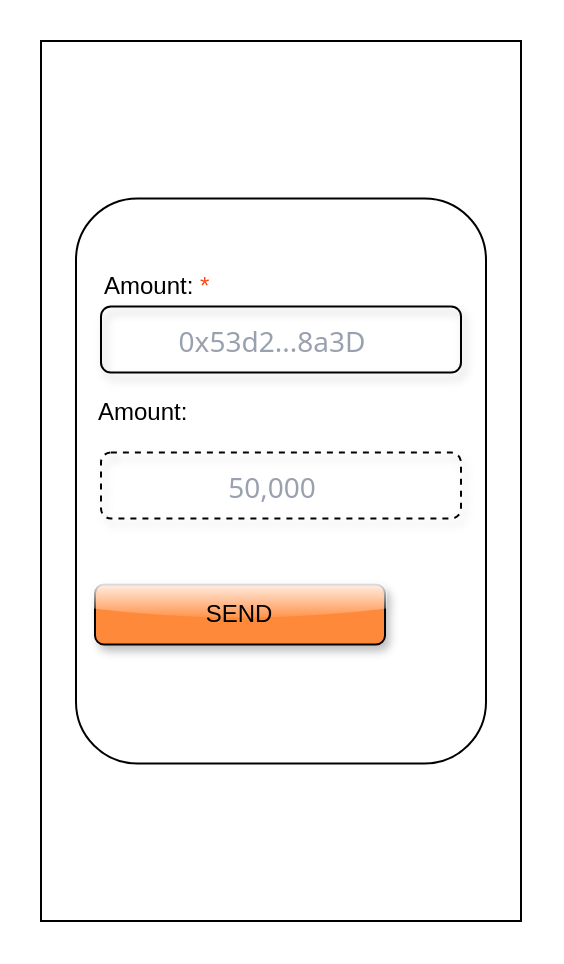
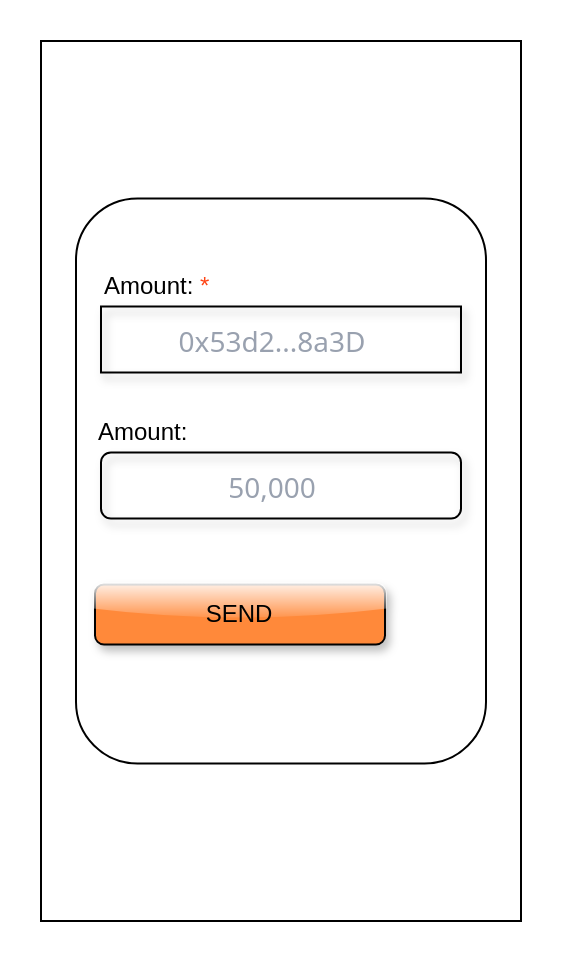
- <mxCell id="5" value="&lt;div style=&quot;box-sizing: border-box; border: 0px solid; margin: 0px; padding: 0px; flex: 1 1 0%; scrollbar-width: none; color: rgb(255, 255, 255); font-family: ui-sans-serif, system-ui, sans-serif, &amp;quot;Apple Color Emoji&amp;quot;, &amp;quot;Segoe UI Emoji&amp;quot;, &amp;quot;Segoe UI Symbol&amp;quot;, &amp;quot;Noto Color Emoji&amp;quot;; font-size: medium; text-align: start;&quot; class=&quot;flex-1&quot;&gt;&lt;div style=&quot;box-sizing: border-box; border: 0px solid; margin: 2px 0px 0px; padding: 0px; display: flex; gap: 8px; font-size: 14px; line-height: 1.429; color: oklch(0.707 0.022 261.325); scrollbar-width: none;&quot; class=&quot;flex gap-2 text-sm text-gray-400 mt-0.5&quot;&gt;&lt;span style=&quot;box-sizing: border-box; border: 0px solid; margin: 0px; padding: 0px; display: block; max-width: 100%; text-overflow: ellipsis; text-wrap-mode: nowrap; overflow: hidden; scrollbar-width: none;&quot; class=&quot;block truncate max-w-full&quot;&gt;0x53d2...8a3D&lt;/span&gt;&lt;div&gt;&lt;br&gt;&lt;/div&gt;&lt;/div&gt;&lt;/div&gt;&lt;div style=&quot;box-sizing: border-box; border: 0px solid; margin: 0px; padding: 0px; text-align: right; scrollbar-width: none; color: rgb(255, 255, 255); font-family: ui-sans-serif, system-ui, sans-serif, &amp;quot;Apple Color Emoji&amp;quot;, &amp;quot;Segoe UI Emoji&amp;quot;, &amp;quot;Segoe UI Symbol&amp;quot;, &amp;quot;Noto Color Emoji&amp;quot;; font-size: medium;&quot; class=&quot;text-right&quot;&gt;&lt;/div&gt;" style="rounded=1;whiteSpace=wrap;html=1;fillColor=none;glass=1;shadow=1;container=0;" vertex="1" parent="2"><mxGeometry x="30" y="132.75" width="180" height="33" as="geometry" /></mxCell>
+ <mxCell id="5" value="&lt;div style=&quot;box-sizing: border-box; border: 0px solid; margin: 0px; padding: 0px; flex: 1 1 0%; scrollbar-width: none; color: rgb(255, 255, 255); font-family: ui-sans-serif, system-ui, sans-serif, &amp;quot;Apple Color Emoji&amp;quot;, &amp;quot;Segoe UI Emoji&amp;quot;, &amp;quot;Segoe UI Symbol&amp;quot;, &amp;quot;Noto Color Emoji&amp;quot;; font-size: medium; text-align: start;&quot; class=&quot;flex-1&quot;&gt;&lt;div style=&quot;box-sizing: border-box; border: 0px solid; margin: 2px 0px 0px; padding: 0px; display: flex; gap: 8px; font-size: 14px; line-height: 1.429; color: oklch(0.707 0.022 261.325); scrollbar-width: none;&quot; class=&quot;flex gap-2 text-sm text-gray-400 mt-0.5&quot;&gt;&lt;span style=&quot;box-sizing: border-box; border: 0px solid; margin: 0px; padding: 0px; display: block; max-width: 100%; text-overflow: ellipsis; text-wrap-mode: nowrap; overflow: hidden; scrollbar-width: none;&quot; class=&quot;block truncate max-w-full&quot;&gt;0x53d2...8a3D&lt;/span&gt;&lt;div&gt;&lt;br&gt;&lt;/div&gt;&lt;/div&gt;&lt;/div&gt;&lt;div style=&quot;box-sizing: border-box; border: 0px solid; margin: 0px; padding: 0px; text-align: right; scrollbar-width: none; color: rgb(255, 255, 255); font-family: ui-sans-serif, system-ui, sans-serif, &amp;quot;Apple Color Emoji&amp;quot;, &amp;quot;Segoe UI Emoji&amp;quot;, &amp;quot;Segoe UI Symbol&amp;quot;, &amp;quot;Noto Color Emoji&amp;quot;; font-size: medium;&quot; class=&quot;text-right&quot;&gt;&lt;/div&gt;" style="whiteSpace=wrap;html=1;fillColor=none;glass=1;shadow=1;container=0;rounded=0;" vertex="1" parent="2"><mxGeometry x="30" y="132.75" width="180" height="33" as="geometry" /></mxCell>
- <mxCell id="8" value="Amount:" style="rounded=0;whiteSpace=wrap;html=1;align=left;strokeColor=none;" vertex="1" parent="2"><mxGeometry x="27" y="177.75" width="168.5" height="16" as="geometry" /></mxCell>
+ <mxCell id="8" value="Amount:" style="rounded=0;whiteSpace=wrap;html=1;align=left;strokeColor=none;" vertex="1" parent="2"><mxGeometry x="27" y="187.75" width="168.5" height="16" as="geometry" /></mxCell>
- <mxCell id="9" value="&lt;div style=&quot;box-sizing: border-box; border: 0px solid; margin: 0px; padding: 0px; flex: 1 1 0%; scrollbar-width: none; color: rgb(255, 255, 255); font-family: ui-sans-serif, system-ui, sans-serif, &amp;quot;Apple Color Emoji&amp;quot;, &amp;quot;Segoe UI Emoji&amp;quot;, &amp;quot;Segoe UI Symbol&amp;quot;, &amp;quot;Noto Color Emoji&amp;quot;; font-size: medium; text-align: start;&quot; class=&quot;flex-1&quot;&gt;&lt;div style=&quot;box-sizing: border-box; border: 0px solid; margin: 2px 0px 0px; padding: 0px; display: flex; gap: 8px; font-size: 14px; line-height: 1.429; color: oklch(0.707 0.022 261.325); scrollbar-width: none;&quot; class=&quot;flex gap-2 text-sm text-gray-400 mt-0.5&quot;&gt;&lt;span style=&quot;box-sizing: border-box; border: 0px solid; margin: 0px; padding: 0px; display: block; max-width: 100%; text-overflow: ellipsis; text-wrap-mode: nowrap; overflow: hidden; scrollbar-width: none;&quot; class=&quot;block truncate max-w-full&quot;&gt;50,000&lt;/span&gt;&lt;div&gt;&lt;br&gt;&lt;/div&gt;&lt;/div&gt;&lt;/div&gt;&lt;div style=&quot;box-sizing: border-box; border: 0px solid; margin: 0px; padding: 0px; text-align: right; scrollbar-width: none; color: rgb(255, 255, 255); font-family: ui-sans-serif, system-ui, sans-serif, &amp;quot;Apple Color Emoji&amp;quot;, &amp;quot;Segoe UI Emoji&amp;quot;, &amp;quot;Segoe UI Symbol&amp;quot;, &amp;quot;Noto Color Emoji&amp;quot;; font-size: medium;&quot; class=&quot;text-right&quot;&gt;&lt;/div&gt;" style="rounded=1;whiteSpace=wrap;html=1;fillColor=none;glass=1;shadow=1;container=0;dashed=1;" vertex="1" parent="2"><mxGeometry x="30" y="205.75" width="180" height="33" as="geometry" /></mxCell>
+ <mxCell id="9" value="&lt;div style=&quot;box-sizing: border-box; border: 0px solid; margin: 0px; padding: 0px; flex: 1 1 0%; scrollbar-width: none; color: rgb(255, 255, 255); font-family: ui-sans-serif, system-ui, sans-serif, &amp;quot;Apple Color Emoji&amp;quot;, &amp;quot;Segoe UI Emoji&amp;quot;, &amp;quot;Segoe UI Symbol&amp;quot;, &amp;quot;Noto Color Emoji&amp;quot;; font-size: medium; text-align: start;&quot; class=&quot;flex-1&quot;&gt;&lt;div style=&quot;box-sizing: border-box; border: 0px solid; margin: 2px 0px 0px; padding: 0px; display: flex; gap: 8px; font-size: 14px; line-height: 1.429; color: oklch(0.707 0.022 261.325); scrollbar-width: none;&quot; class=&quot;flex gap-2 text-sm text-gray-400 mt-0.5&quot;&gt;&lt;span style=&quot;box-sizing: border-box; border: 0px solid; margin: 0px; padding: 0px; display: block; max-width: 100%; text-overflow: ellipsis; text-wrap-mode: nowrap; overflow: hidden; scrollbar-width: none;&quot; class=&quot;block truncate max-w-full&quot;&gt;50,000&lt;/span&gt;&lt;div&gt;&lt;br&gt;&lt;/div&gt;&lt;/div&gt;&lt;/div&gt;&lt;div style=&quot;box-sizing: border-box; border: 0px solid; margin: 0px; padding: 0px; text-align: right; scrollbar-width: none; color: rgb(255, 255, 255); font-family: ui-sans-serif, system-ui, sans-serif, &amp;quot;Apple Color Emoji&amp;quot;, &amp;quot;Segoe UI Emoji&amp;quot;, &amp;quot;Segoe UI Symbol&amp;quot;, &amp;quot;Noto Color Emoji&amp;quot;; font-size: medium;&quot; class=&quot;text-right&quot;&gt;&lt;/div&gt;" style="rounded=1;whiteSpace=wrap;html=1;fillColor=none;glass=1;shadow=1;container=0;" vertex="1" parent="2"><mxGeometry x="30" y="205.75" width="180" height="33" as="geometry" /></mxCell>
